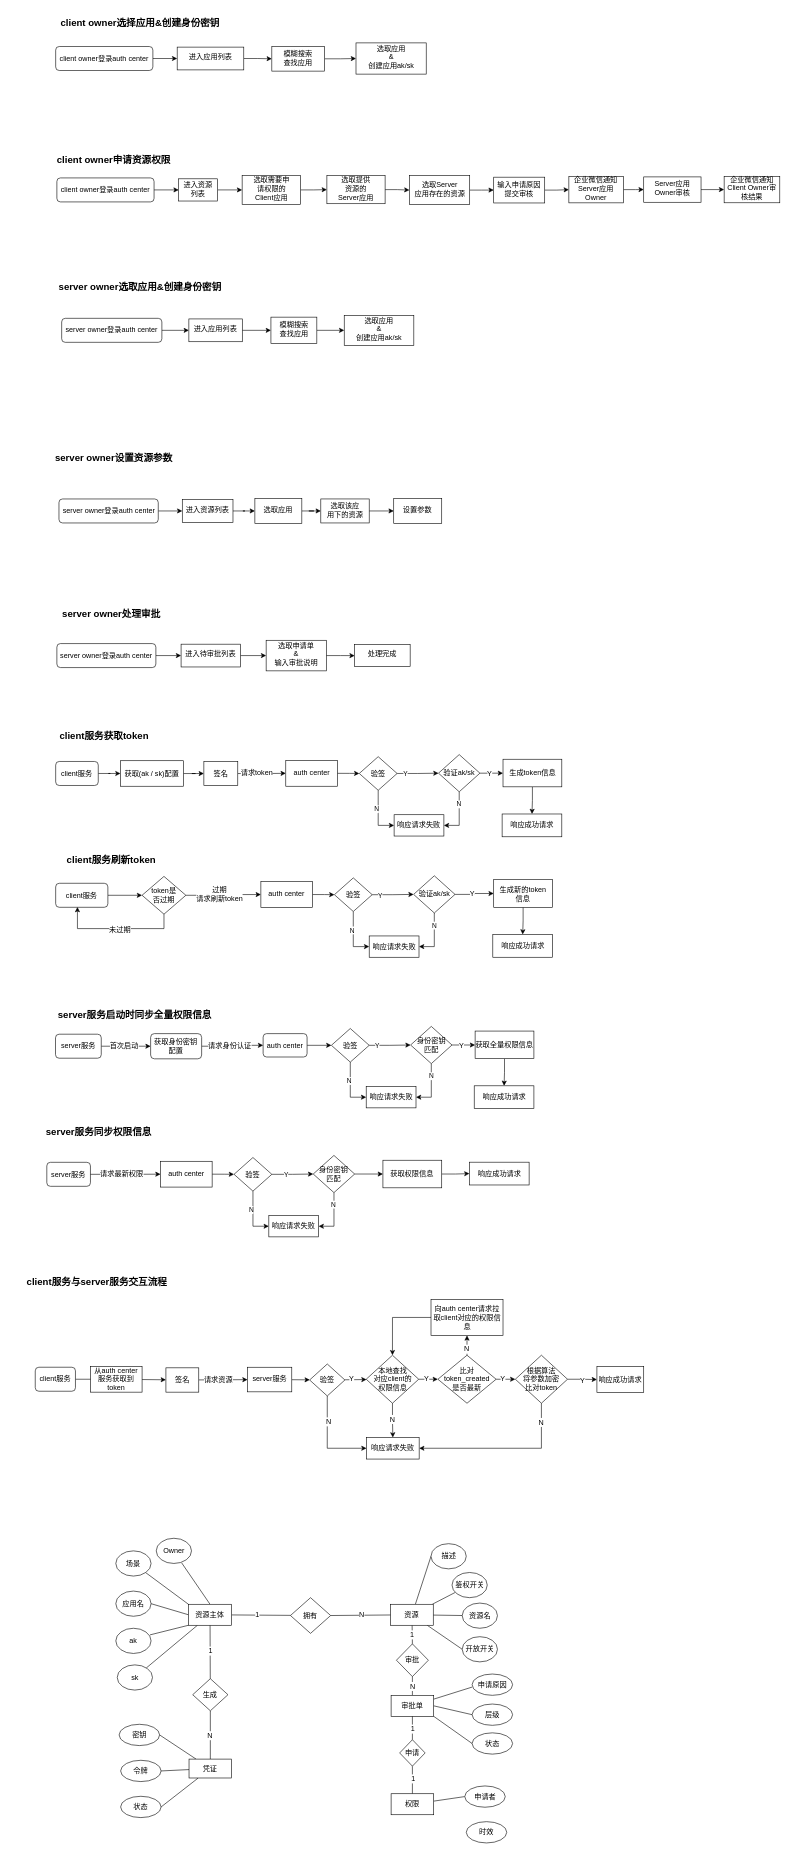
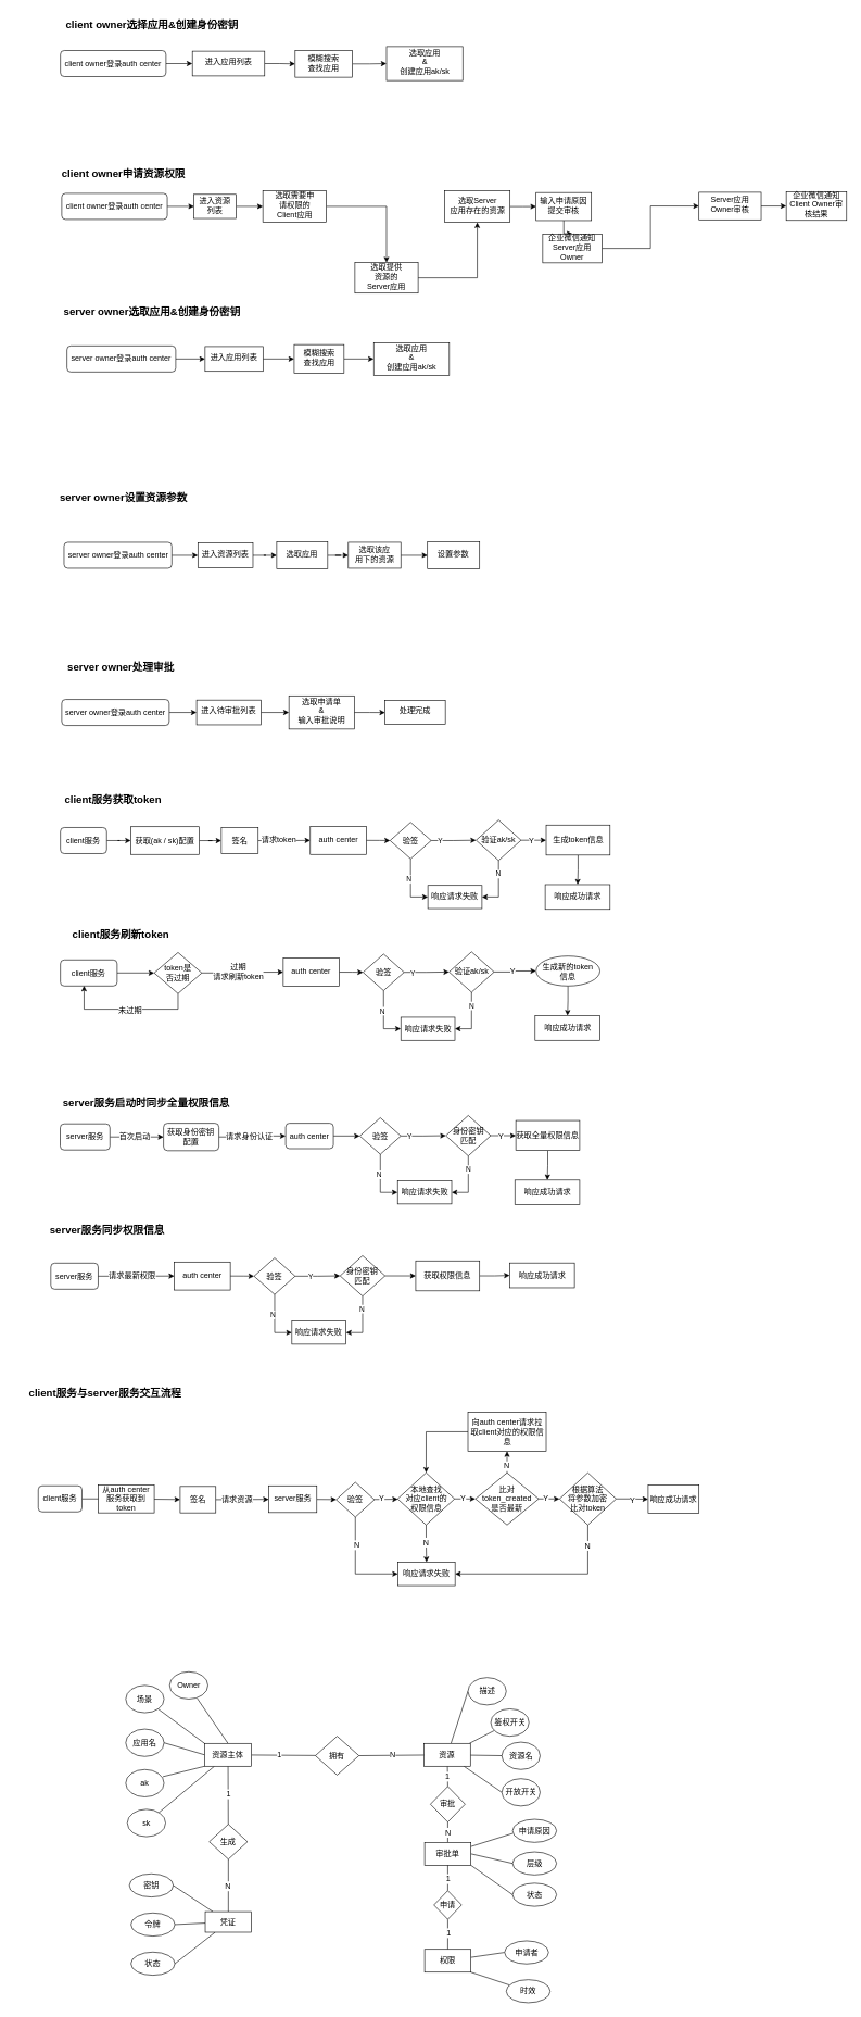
- <mxCell id="219" value="&lt;span&gt;选取提供&lt;/span&gt;&lt;br&gt;&lt;span&gt;资源的&lt;/span&gt;&lt;br&gt;&lt;span&gt;Server应用&lt;/span&gt;" style="whiteSpace=wrap;html=1;shadow=0;strokeWidth=1;spacing=6;spacingTop=-4;" vertex="1" parent="1"><mxGeometry x="544" y="292" width="97" height="47" as="geometry" /></mxCell>
+ <mxCell id="219" value="&lt;span&gt;选取提供&lt;/span&gt;&lt;br&gt;&lt;span&gt;资源的&lt;/span&gt;&lt;br&gt;&lt;span&gt;Server应用&lt;/span&gt;" style="whiteSpace=wrap;html=1;shadow=0;strokeWidth=1;spacing=6;spacingTop=-4;" vertex="1" parent="1"><mxGeometry x="544" y="402" width="97" height="47" as="geometry" /></mxCell>
- <mxCell id="234" value="企业微信通知Server应用Owner" style="whiteSpace=wrap;html=1;shadow=0;strokeWidth=1;spacing=6;spacingTop=-4;" vertex="1" parent="1"><mxGeometry x="947.25" y="293.44" width="91" height="44.12" as="geometry" /></mxCell>
+ <mxCell id="234" value="企业微信通知Server应用Owner" style="whiteSpace=wrap;html=1;shadow=0;strokeWidth=1;spacing=6;spacingTop=-4;" vertex="1" parent="1"><mxGeometry x="832.25" y="358.44" width="91" height="44.12" as="geometry" /></mxCell>
- <mxCell id="63" value="生成新的token&lt;br style=&quot;font-size: 12px;&quot;&gt;信息" style="whiteSpace=wrap;html=1;rounded=0;fontSize=12;" vertex="1" parent="1"><mxGeometry x="822" y="1465.5" width="98" height="46" as="geometry" /></mxCell>
+ <mxCell id="63" value="生成新的token&lt;br style=&quot;font-size: 12px;&quot;&gt;信息" style="ellipse;whiteSpace=wrap;html=1;fontSize=12;" vertex="1" parent="1"><mxGeometry x="822" y="1465.5" width="98" height="46" as="geometry" /></mxCell>
+ <mxCell id="149" style="edgeStyle=none;rounded=0;orthogonalLoop=1;jettySize=auto;html=1;exitX=1;exitY=1;exitDx=0;exitDy=0;fontSize=12;endArrow=none;endFill=0;" edge="1" parent="1" source="153" target="154"><mxGeometry relative="1" as="geometry" /></mxCell>
